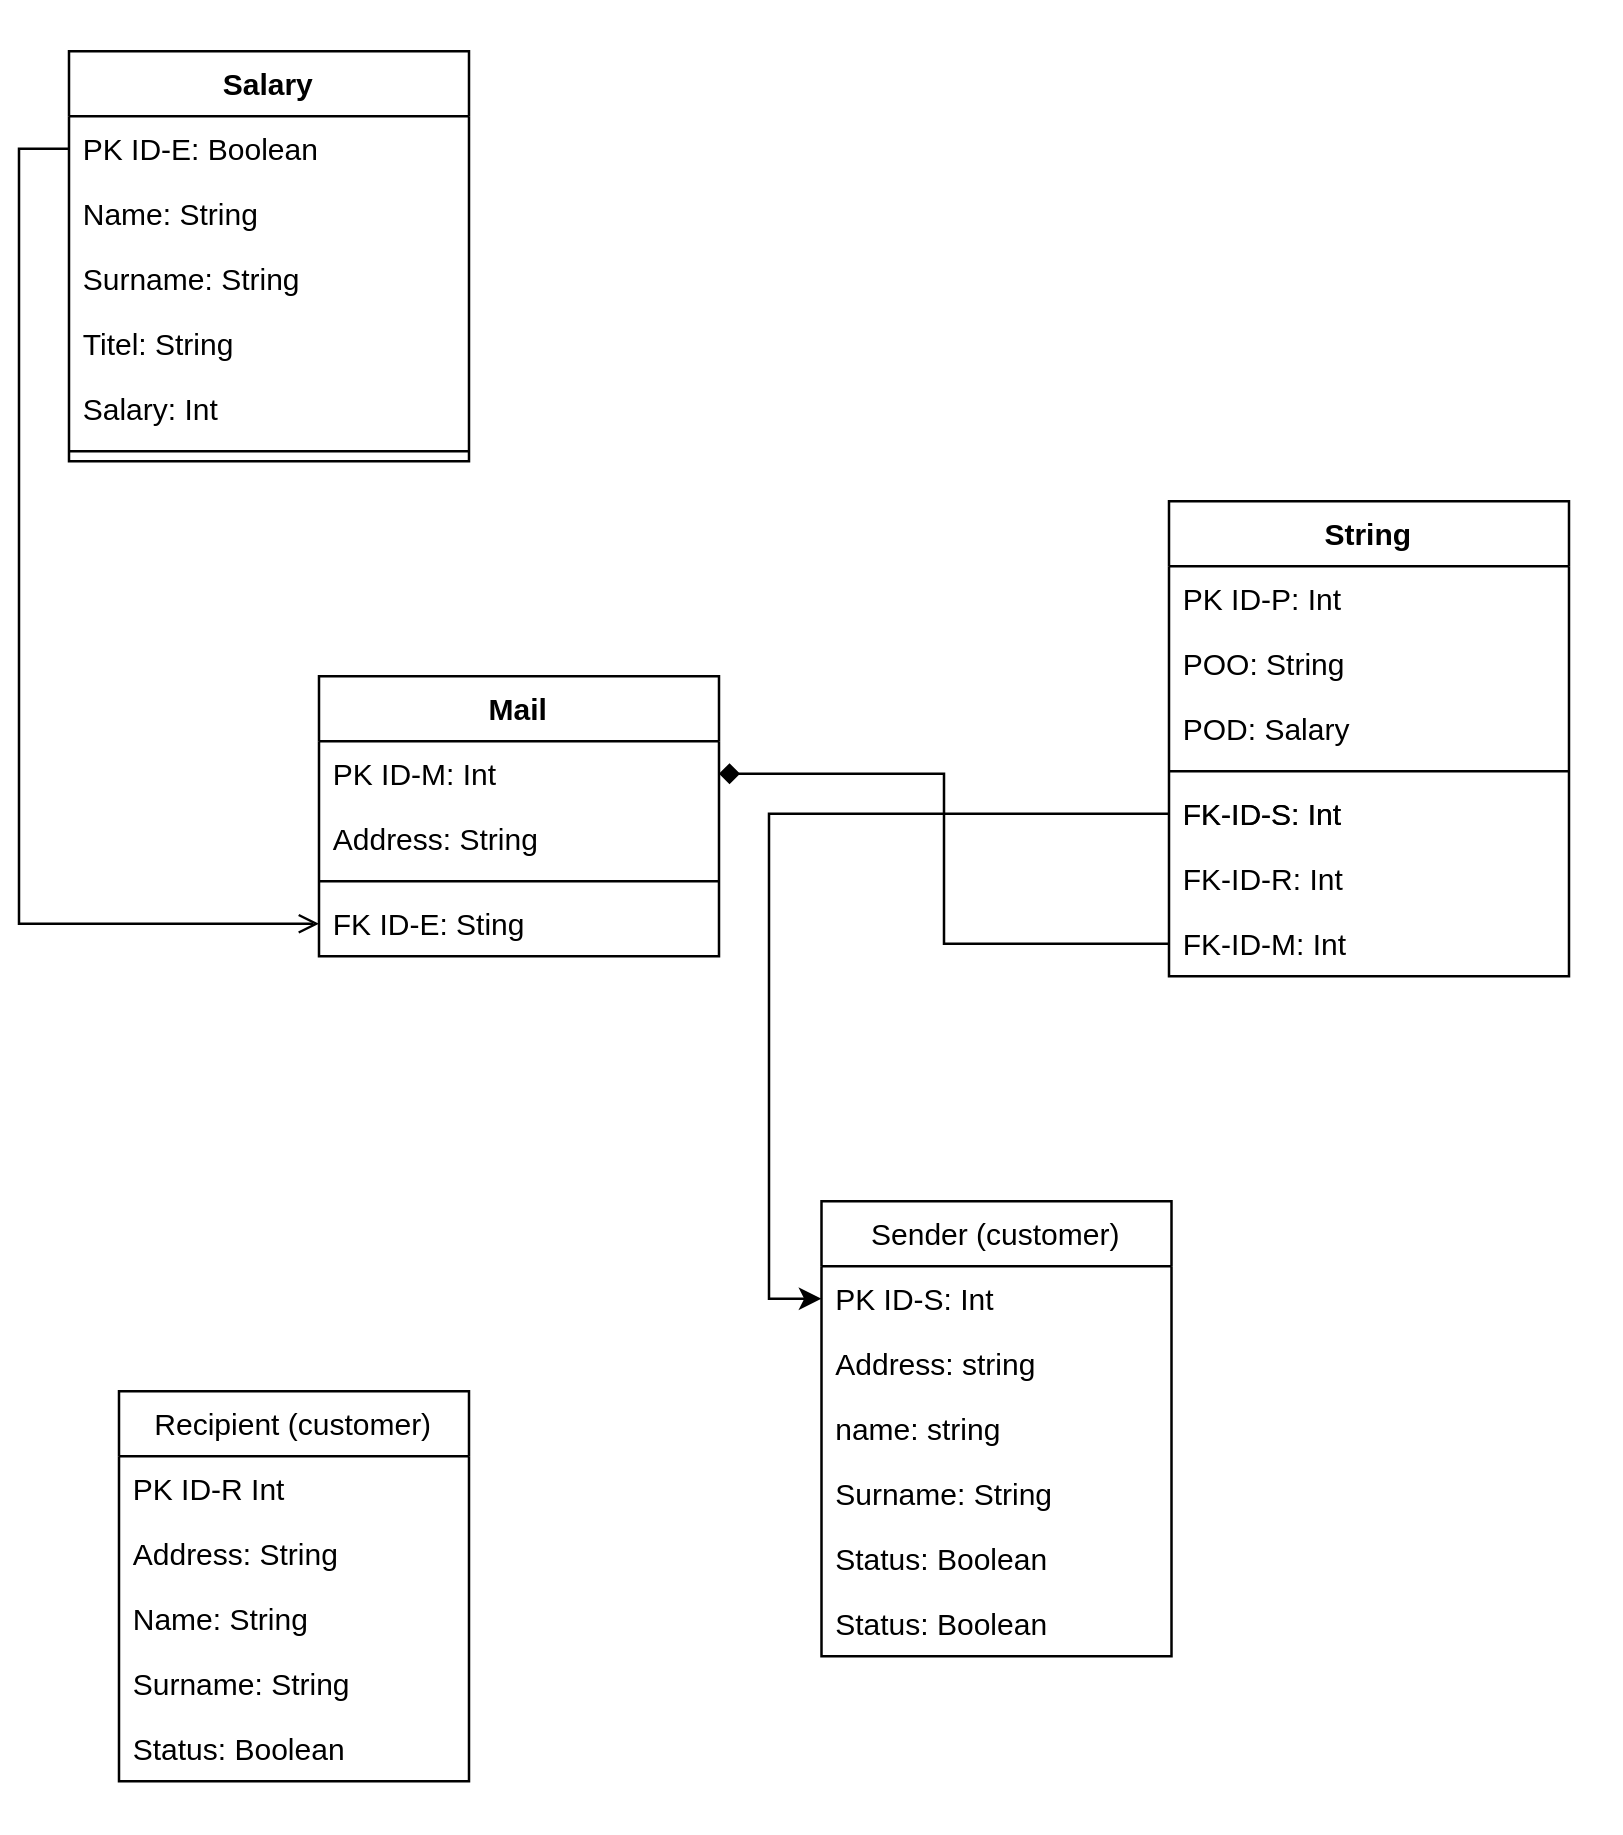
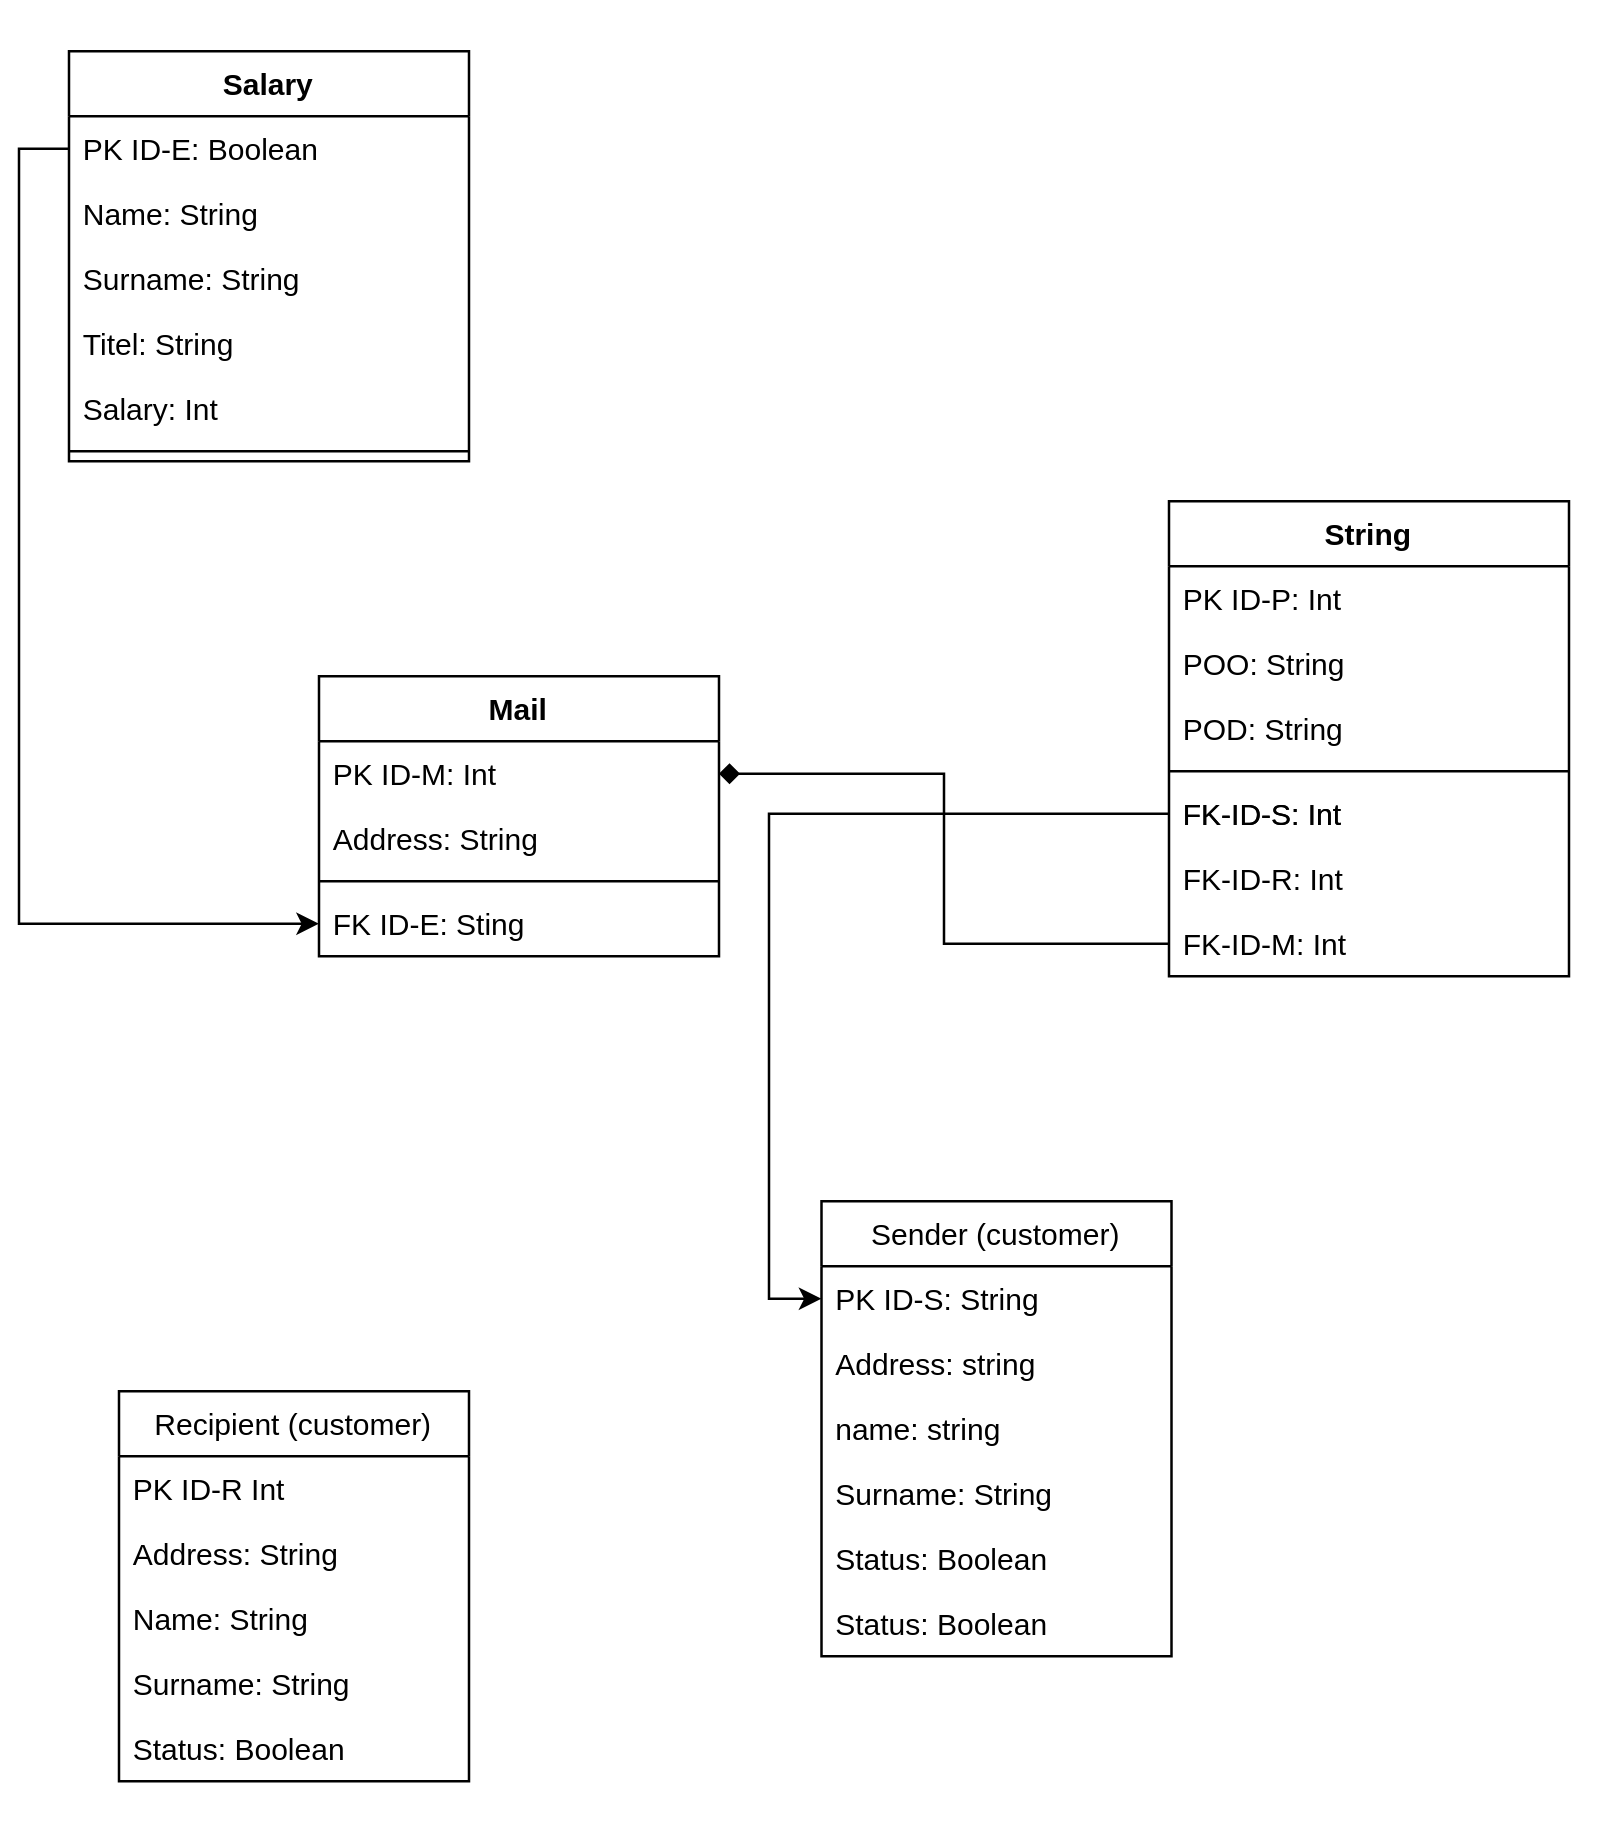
- <mxCell id="23" value="POD: Salary" style="text;strokeColor=none;fillColor=none;align=left;verticalAlign=top;spacingLeft=4;spacingRight=4;overflow=hidden;rotatable=0;points=[[0,0.5],[1,0.5]];portConstraint=eastwest;" vertex="1" parent="20"><mxGeometry y="78" width="160" height="26" as="geometry" /></mxCell>
+ <mxCell id="23" value="POD: String" style="text;strokeColor=none;fillColor=none;align=left;verticalAlign=top;spacingLeft=4;spacingRight=4;overflow=hidden;rotatable=0;points=[[0,0.5],[1,0.5]];portConstraint=eastwest;" vertex="1" parent="20"><mxGeometry y="78" width="160" height="26" as="geometry" /></mxCell>
- <mxCell id="37" style="edgeStyle=orthogonalEdgeStyle;rounded=0;orthogonalLoop=1;jettySize=auto;html=1;exitX=0;exitY=0.5;exitDx=0;exitDy=0;entryX=0;entryY=0.5;entryDx=0;entryDy=0;endArrow=open;" edge="1" parent="1" source="29" target="19"><mxGeometry relative="1" as="geometry"><mxPoint x="40" y="340" as="targetPoint" /></mxGeometry></mxCell>
+ <mxCell id="37" style="edgeStyle=orthogonalEdgeStyle;rounded=0;orthogonalLoop=1;jettySize=auto;html=1;exitX=0;exitY=0.5;exitDx=0;exitDy=0;entryX=0;entryY=0.5;entryDx=0;entryDy=0;" edge="1" parent="1" source="29" target="19"><mxGeometry relative="1" as="geometry"><mxPoint x="40" y="340" as="targetPoint" /></mxGeometry></mxCell>
- <mxCell id="3" value="PK ID-S: Int" style="text;strokeColor=none;fillColor=none;align=left;verticalAlign=top;spacingLeft=4;spacingRight=4;overflow=hidden;rotatable=0;points=[[0,0.5],[1,0.5]];portConstraint=eastwest;" vertex="1" parent="2"><mxGeometry y="26" width="140" height="26" as="geometry" /></mxCell>
+ <mxCell id="3" value="PK ID-S: String" style="text;strokeColor=none;fillColor=none;align=left;verticalAlign=top;spacingLeft=4;spacingRight=4;overflow=hidden;rotatable=0;points=[[0,0.5],[1,0.5]];portConstraint=eastwest;" vertex="1" parent="2"><mxGeometry y="26" width="140" height="26" as="geometry" /></mxCell>
